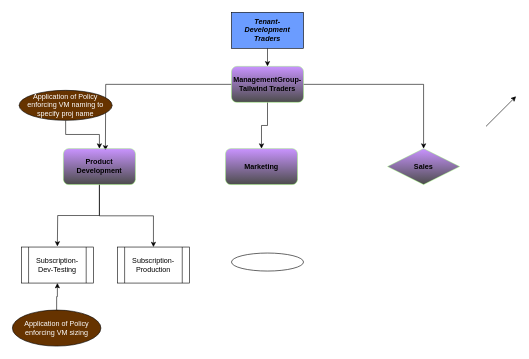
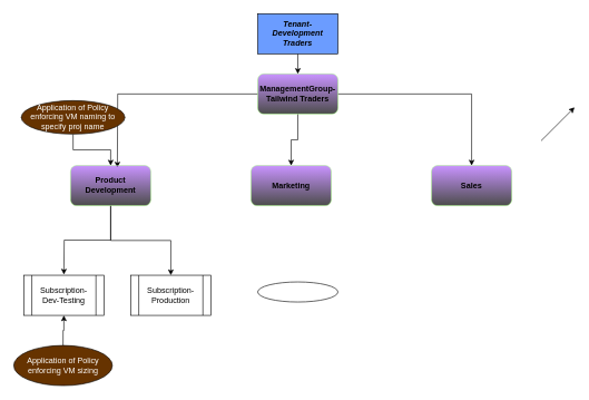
- <mxCell id="12" value="Sales" style="rhombus;whiteSpace=wrap;html=1;strokeColor=#99FF6E;fillStyle=dashed;fillColor=#B266FF;opacity=70;fontStyle=1;fontSize=12;gradientColor=default;" parent="1" vertex="1"><mxGeometry x="645" y="247" width="120" height="60" as="geometry" /></mxCell>
+ <mxCell id="12" value="Sales" style="rounded=1;whiteSpace=wrap;html=1;strokeColor=#99FF6E;fillStyle=dashed;fillColor=#B266FF;opacity=70;fontStyle=1;fontSize=12;gradientColor=default;" parent="1" vertex="1"><mxGeometry x="645" y="247" width="120" height="60" as="geometry" /></mxCell>
